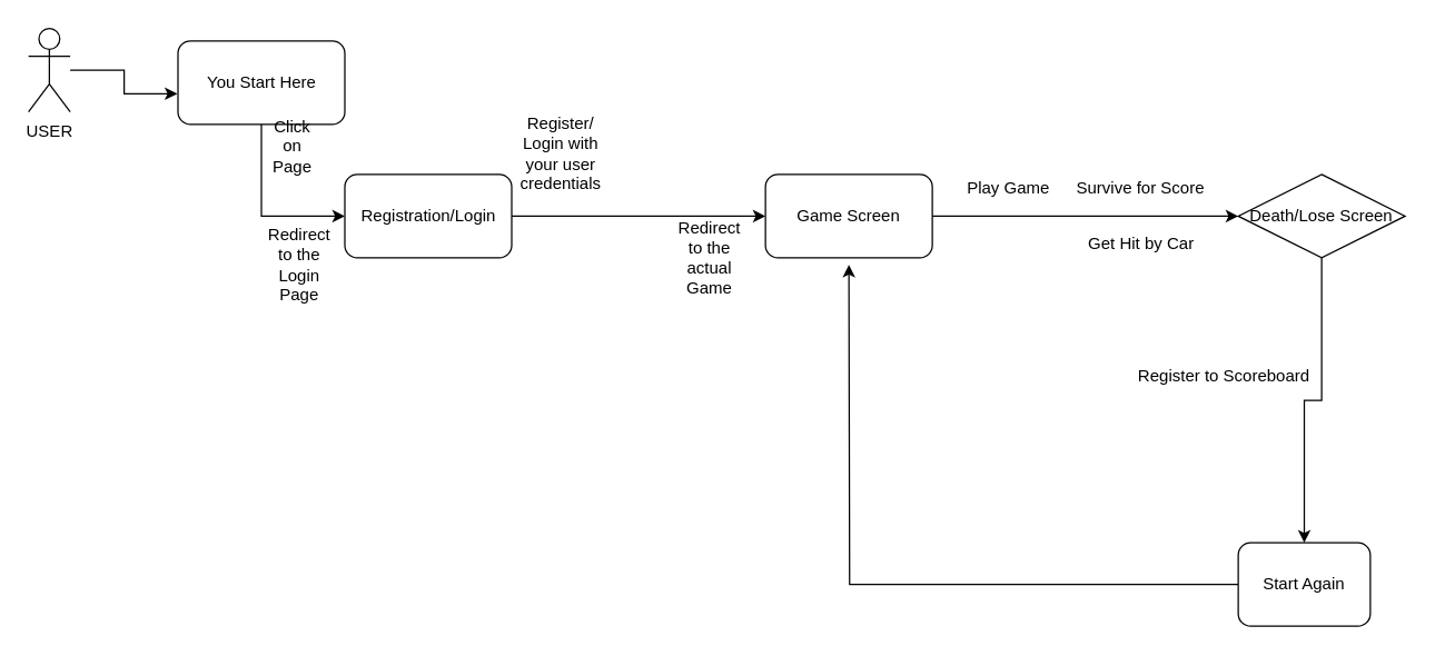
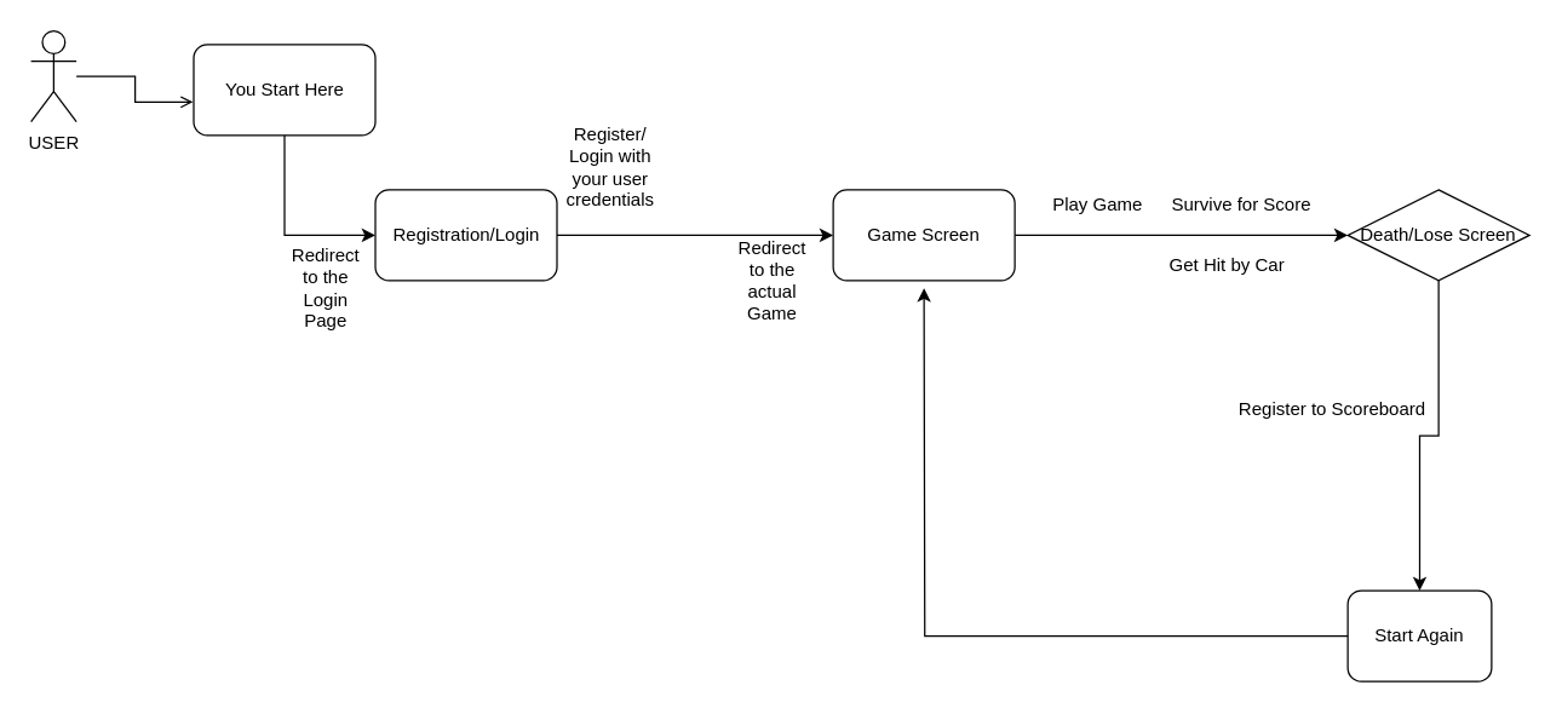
- <mxCell id="20" style="edgeStyle=orthogonalEdgeStyle;rounded=0;orthogonalLoop=1;jettySize=auto;html=1;entryX=-0.004;entryY=0.633;entryDx=0;entryDy=0;entryPerimeter=0;" edge="1" parent="1" source="21" target="3"><mxGeometry relative="1" as="geometry" /></mxCell>
+ <mxCell id="20" style="edgeStyle=orthogonalEdgeStyle;rounded=0;orthogonalLoop=1;jettySize=auto;html=1;entryX=-0.004;entryY=0.633;entryDx=0;entryDy=0;entryPerimeter=0;endArrow=open;" edge="1" parent="1" source="21" target="3"><mxGeometry relative="1" as="geometry" /></mxCell>
- <mxCell id="5" value="Click on Page" style="text;html=1;strokeColor=none;fillColor=none;align=center;verticalAlign=middle;whiteSpace=wrap;rounded=0;" vertex="1" parent="1"><mxGeometry x="190" y="95" width="40" height="20" as="geometry" /></mxCell>
- <mxCell id="19" value="Get Hit by Car" style="text;html=1;strokeColor=none;fillColor=none;align=center;verticalAlign=middle;whiteSpace=wrap;rounded=0;" vertex="1" parent="1"><mxGeometry x="757.5" y="165" width="125" height="20" as="geometry" /></mxCell>
+ <mxCell id="19" value="Get Hit by Car" style="text;html=1;strokeColor=none;fillColor=none;align=center;verticalAlign=middle;whiteSpace=wrap;rounded=0;" vertex="1" parent="1"><mxGeometry x="747.5" y="165" width="125" height="20" as="geometry" /></mxCell>
